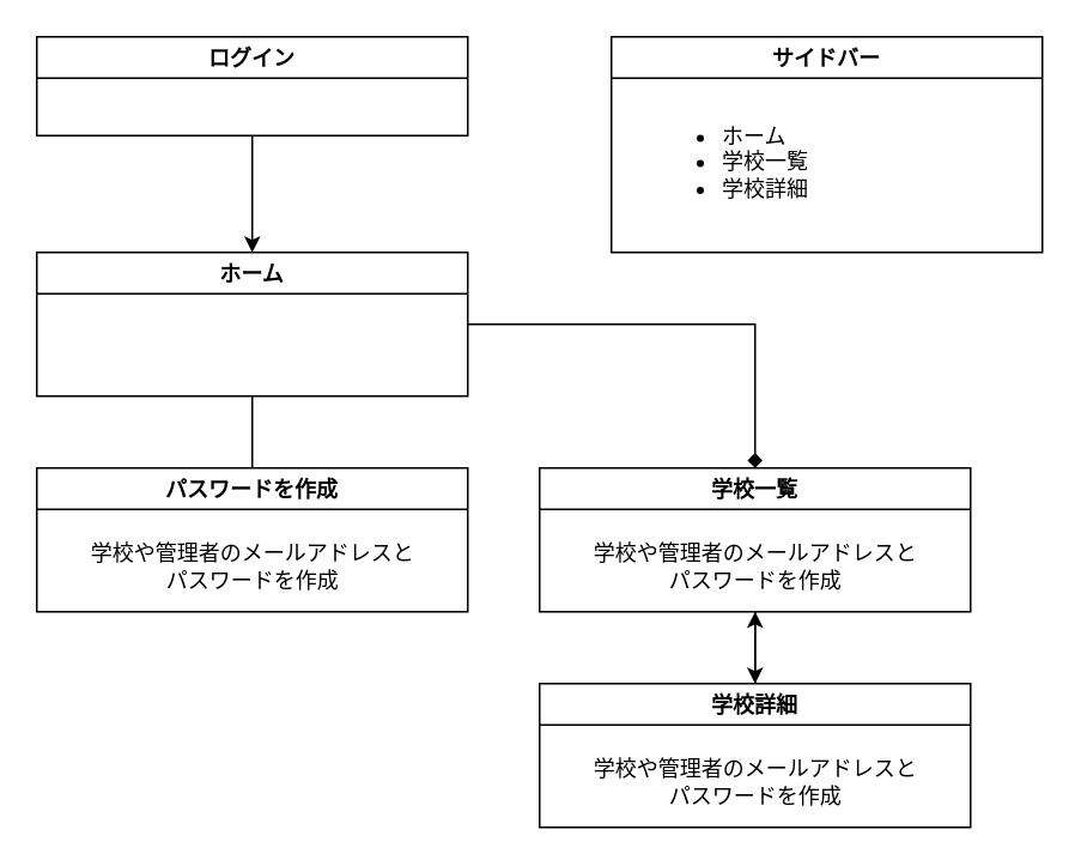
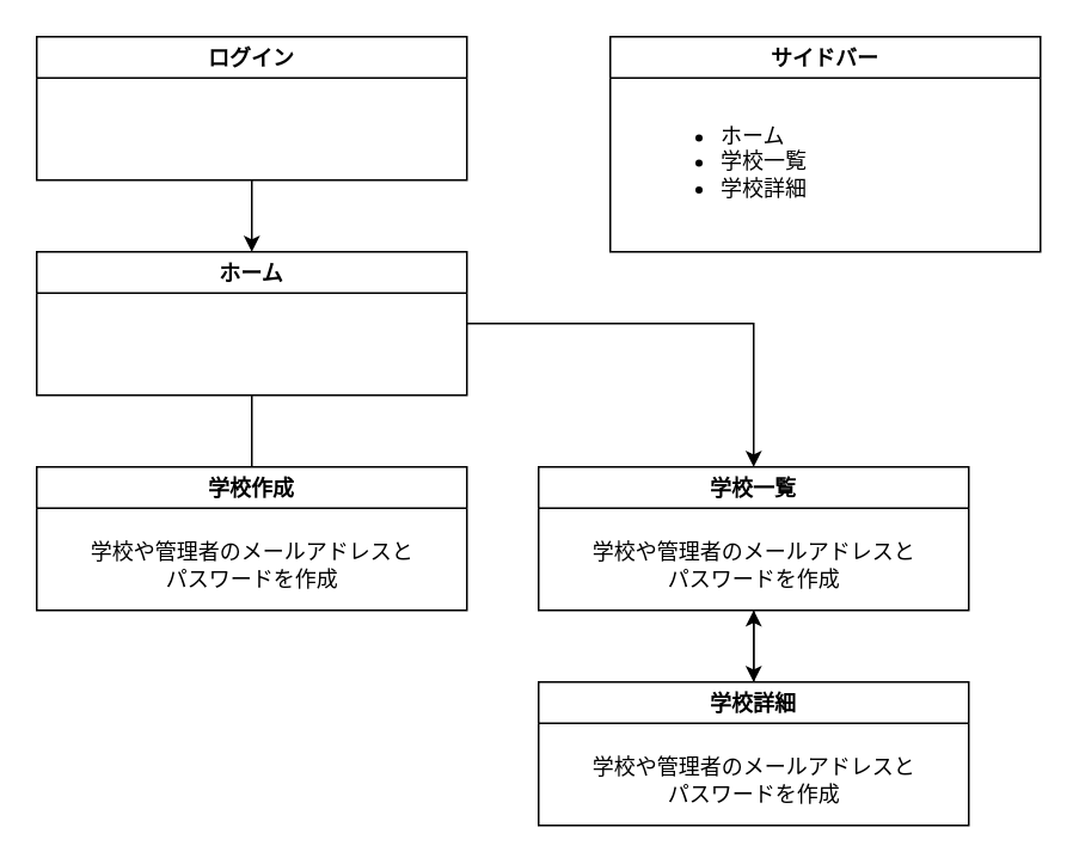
- <mxCell id="3" value="ログイン" style="swimlane;" vertex="1" parent="1"><mxGeometry x="20" y="20" width="240" height="55" as="geometry" /></mxCell>
+ <mxCell id="3" value="ログイン" style="swimlane;" vertex="1" parent="1"><mxGeometry x="20" y="20" width="240" height="80" as="geometry" /></mxCell>
- <mxCell id="5" style="edgeStyle=orthogonalEdgeStyle;rounded=0;orthogonalLoop=1;jettySize=auto;html=1;entryX=0.5;entryY=0;entryDx=0;entryDy=0;endArrow=diamond;" edge="1" parent="1" source="6" target="10"><mxGeometry relative="1" as="geometry" /></mxCell>
+ <mxCell id="5" style="edgeStyle=orthogonalEdgeStyle;rounded=0;orthogonalLoop=1;jettySize=auto;html=1;entryX=0.5;entryY=0;entryDx=0;entryDy=0;" edge="1" parent="1" source="6" target="10"><mxGeometry relative="1" as="geometry" /></mxCell>
- <mxCell id="7" value="パスワードを作成" style="swimlane;" vertex="1" parent="1"><mxGeometry x="20" y="260" width="240" height="80" as="geometry" /></mxCell>
+ <mxCell id="7" value="学校作成" style="swimlane;" vertex="1" parent="1"><mxGeometry x="20" y="260" width="240" height="80" as="geometry" /></mxCell>
